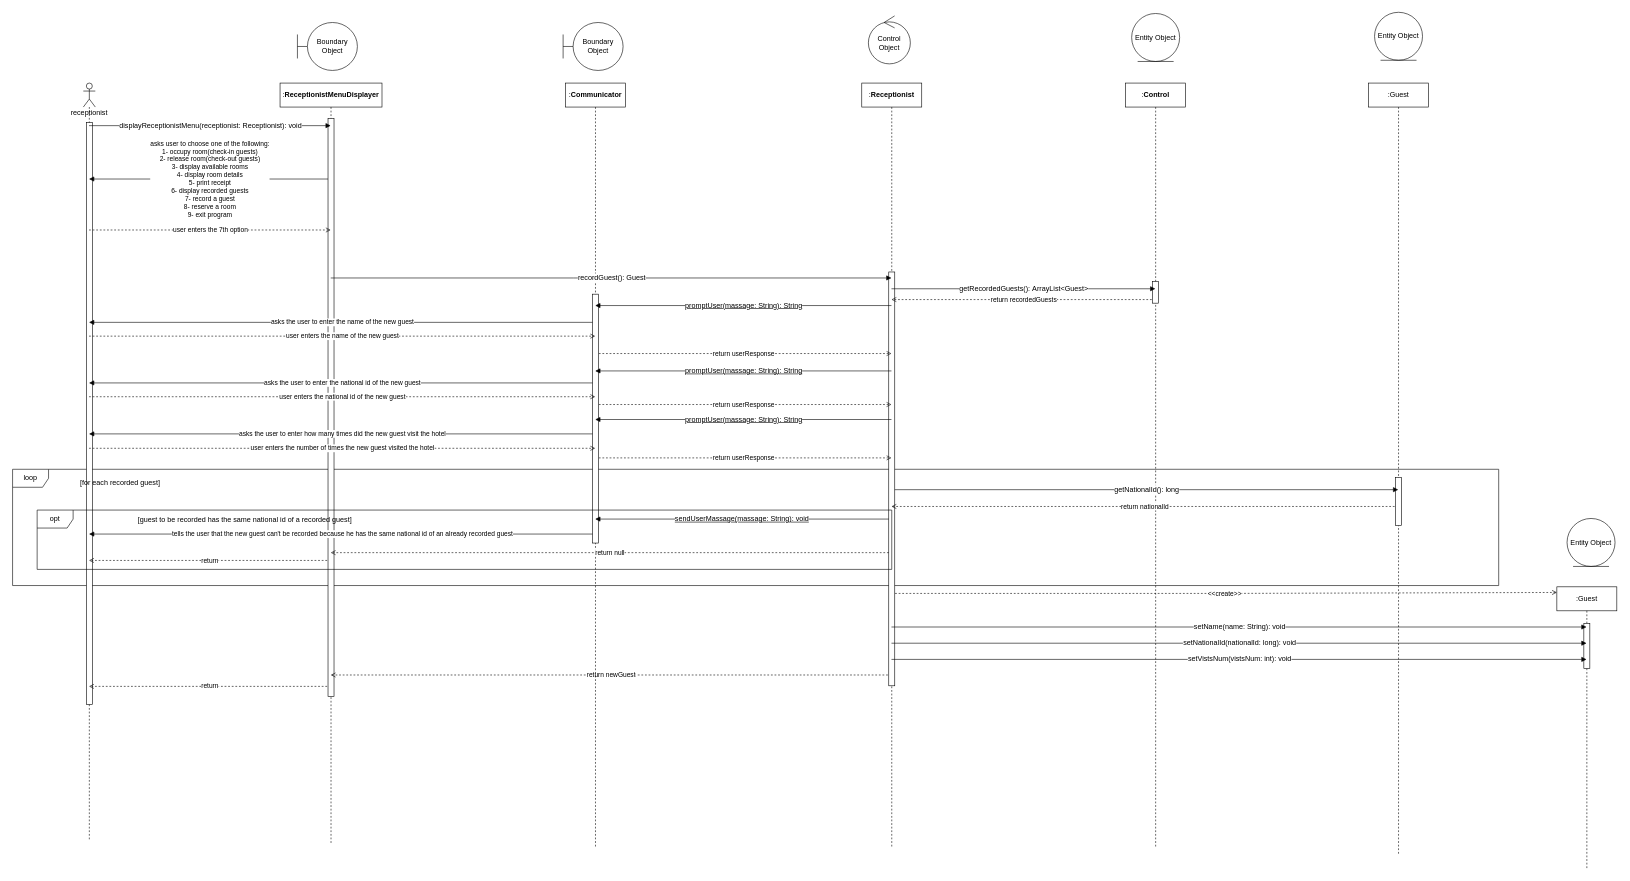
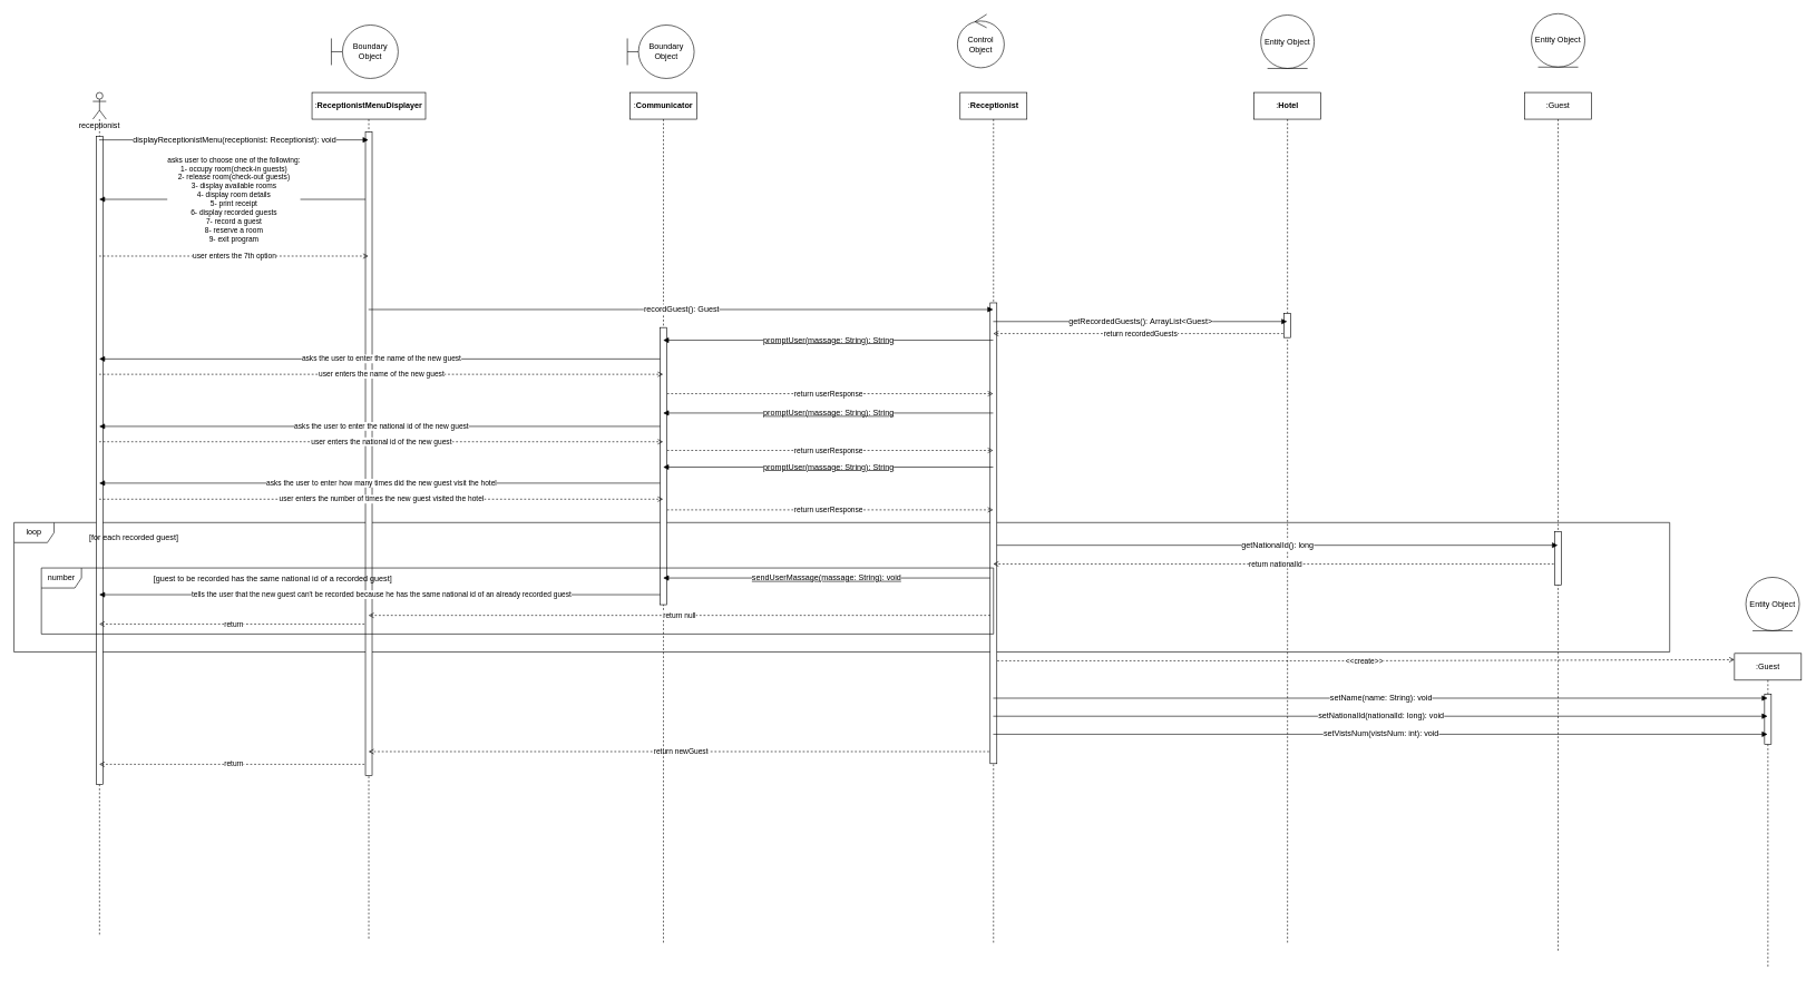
- <mxCell id="43" value="Control Object" style="ellipse;shape=umlControl;whiteSpace=wrap;html=1;" parent="1" vertex="1"><mxGeometry x="1447" y="26" width="70" height="80" as="geometry" /></mxCell>
+ <mxCell id="43" value="Control Object" style="ellipse;shape=umlControl;whiteSpace=wrap;html=1;" parent="1" vertex="1"><mxGeometry x="1432" y="21" width="70" height="80" as="geometry" /></mxCell>
- <mxCell id="24" value=":&lt;span style=&quot;font-weight: 700;&quot;&gt;Control&lt;/span&gt;" style="shape=umlLifeline;perimeter=lifelinePerimeter;whiteSpace=wrap;html=1;container=1;collapsible=0;recursiveResize=0;outlineConnect=0;" parent="1" vertex="1"><mxGeometry x="1876" y="138" width="100" height="1276" as="geometry" /></mxCell>
+ <mxCell id="24" value=":&lt;span style=&quot;font-weight: 700;&quot;&gt;Hotel&lt;/span&gt;" style="shape=umlLifeline;perimeter=lifelinePerimeter;whiteSpace=wrap;html=1;container=1;collapsible=0;recursiveResize=0;outlineConnect=0;" parent="1" vertex="1"><mxGeometry x="1876" y="138" width="100" height="1276" as="geometry" /></mxCell>
- <mxCell id="56" value="opt" style="shape=umlFrame;whiteSpace=wrap;html=1;" parent="54" vertex="1"><mxGeometry width="1425" height="98.92" as="geometry" /></mxCell>
+ <mxCell id="56" value="number" style="shape=umlFrame;whiteSpace=wrap;html=1;" parent="54" vertex="1"><mxGeometry width="1425" height="98.92" as="geometry" /></mxCell>
